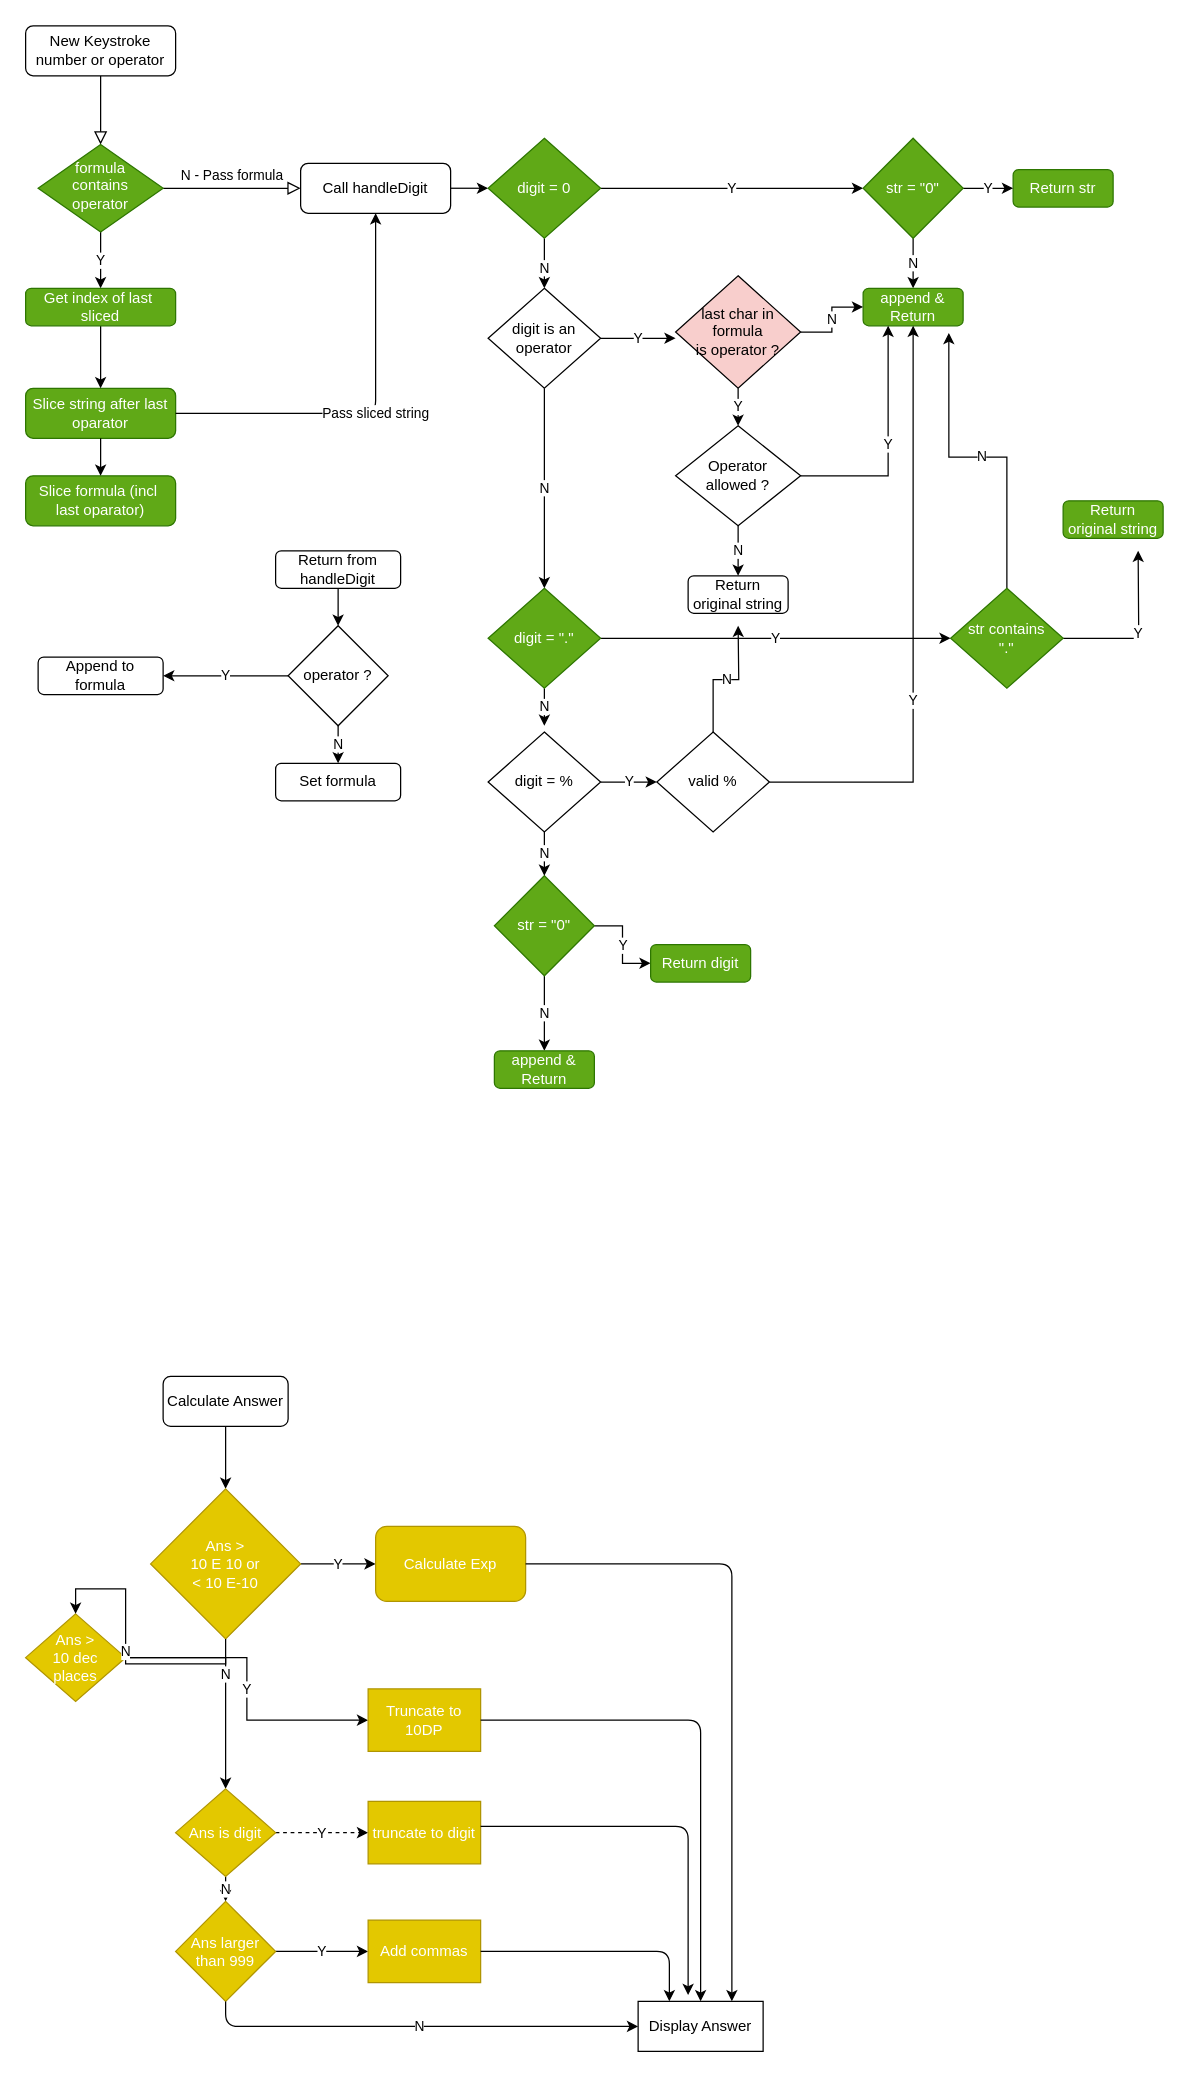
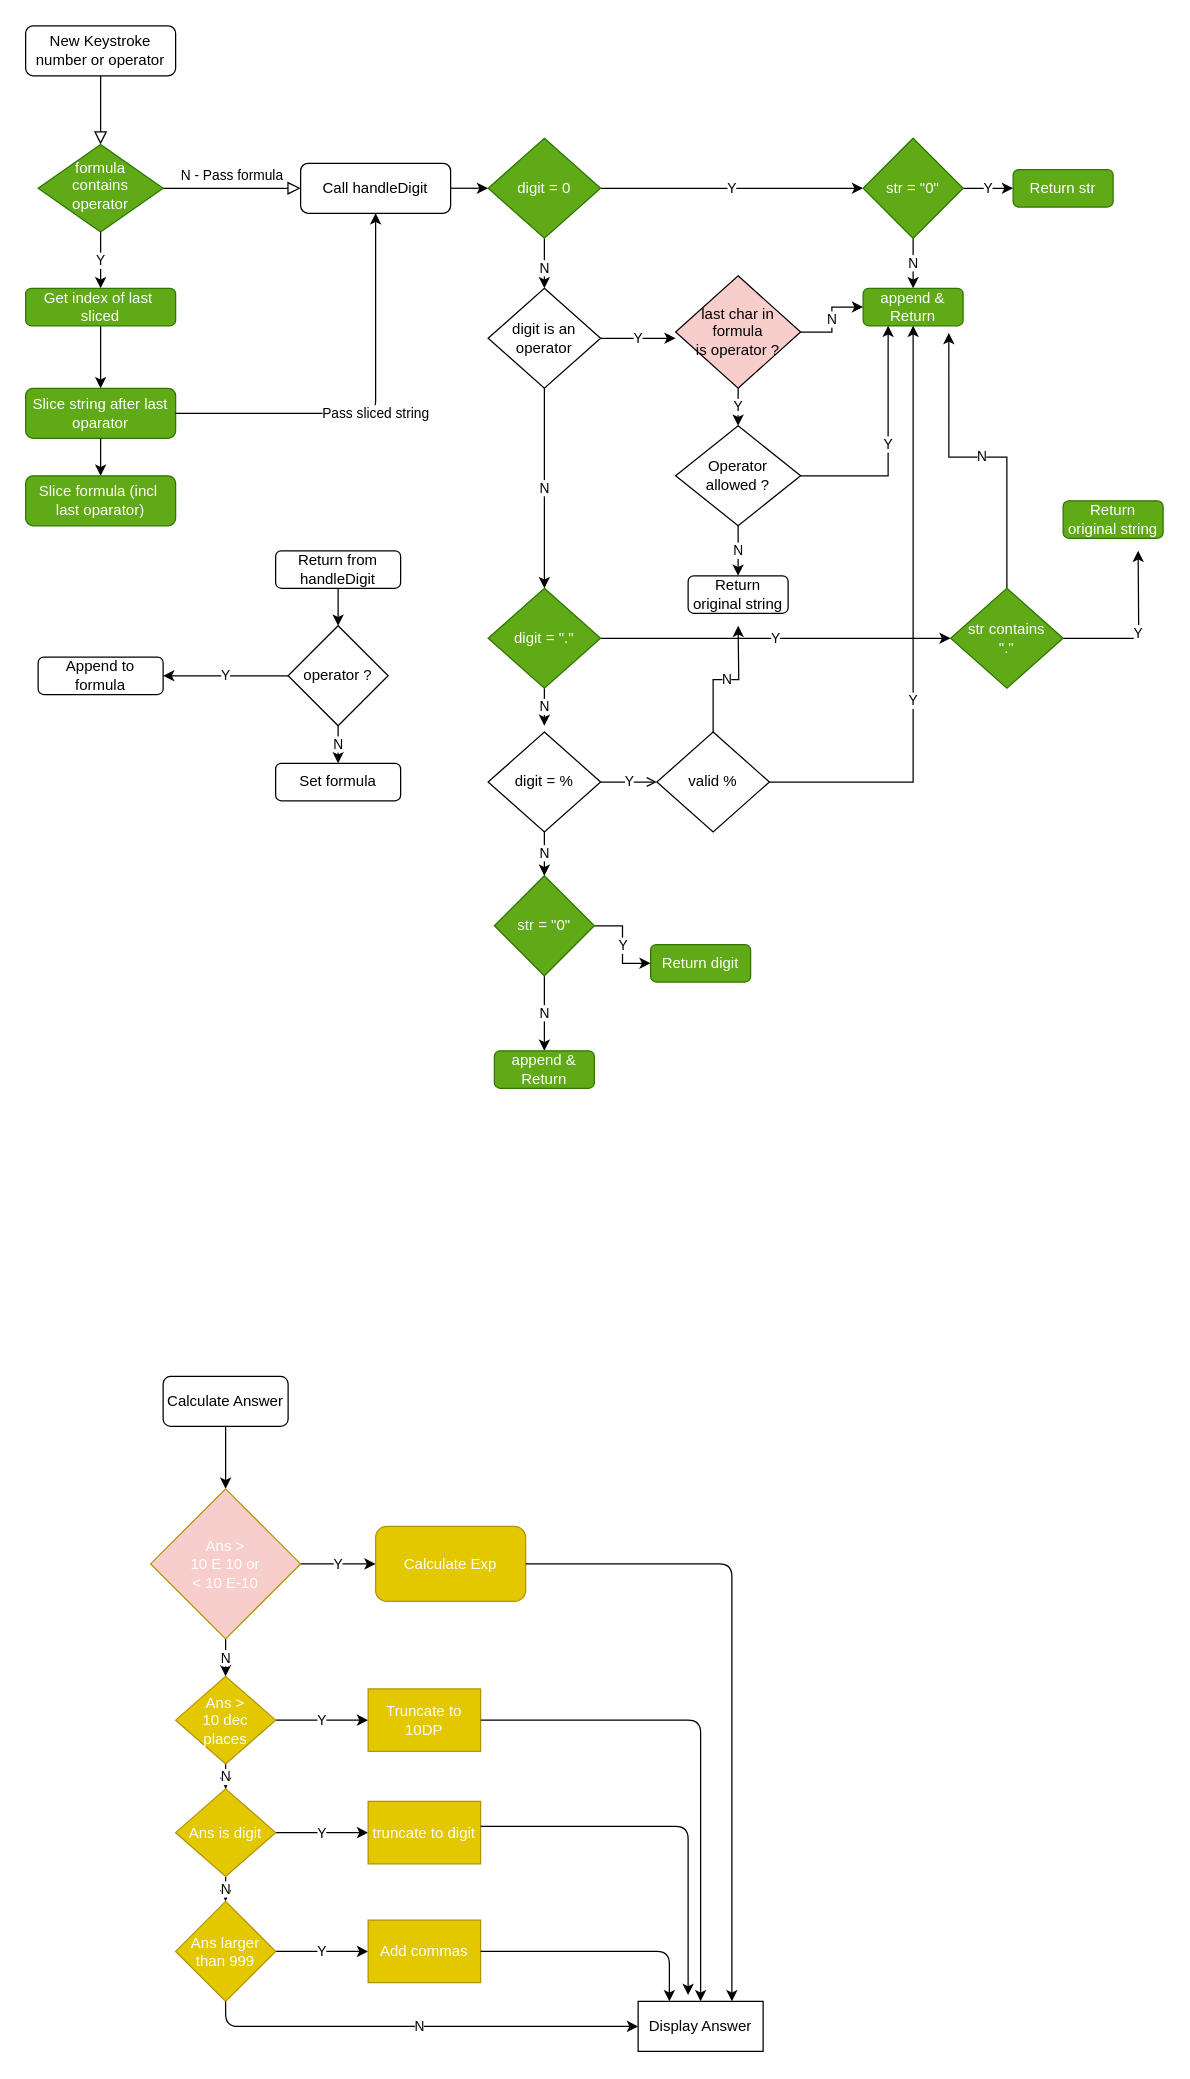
- <mxCell id="76" value="Y" style="edgeStyle=orthogonalEdgeStyle;rounded=0;orthogonalLoop=1;jettySize=auto;html=1;entryX=0;entryY=0.5;entryDx=0;entryDy=0;" edge="1" parent="1" source="77" target="80"><mxGeometry relative="1" as="geometry" /></mxCell>
+ <mxCell id="76" value="Y" style="edgeStyle=orthogonalEdgeStyle;rounded=0;orthogonalLoop=1;jettySize=auto;html=1;entryX=0;entryY=0.5;entryDx=0;entryDy=0;endArrow=open;" edge="1" parent="1" source="77" target="80"><mxGeometry relative="1" as="geometry" /></mxCell>
- <mxCell id="45" value="Ans &amp;gt; &lt;br&gt;10 E 10 or &lt;br&gt;&amp;lt; 10 E-10" style="rhombus;whiteSpace=wrap;html=1;fillColor=#e3c800;strokeColor=#B09500;fontColor=#ffffff;" vertex="1" parent="1"><mxGeometry x="120" y="1190.5" width="120" height="120" as="geometry" /></mxCell>
+ <mxCell id="45" value="Ans &amp;gt; &lt;br&gt;10 E 10 or &lt;br&gt;&amp;lt; 10 E-10" style="rhombus;whiteSpace=wrap;html=1;fillColor=#f8cecc;strokeColor=#B09500;fontColor=#ffffff;" vertex="1" parent="1"><mxGeometry x="120" y="1190.5" width="120" height="120" as="geometry" /></mxCell>
- <mxCell id="50" value="Ans &amp;gt; &lt;br&gt;10 dec &lt;br&gt;places" style="rhombus;whiteSpace=wrap;html=1;fillColor=#e3c800;strokeColor=#B09500;fontColor=#ffffff;" vertex="1" parent="1"><mxGeometry x="20" y="1290.5" width="80" height="70" as="geometry" /></mxCell>
+ <mxCell id="50" value="Ans &amp;gt; &lt;br&gt;10 dec &lt;br&gt;places" style="rhombus;whiteSpace=wrap;html=1;fillColor=#e3c800;strokeColor=#B09500;fontColor=#ffffff;" vertex="1" parent="1"><mxGeometry x="140" y="1340.5" width="80" height="70" as="geometry" /></mxCell>
- <mxCell id="61" value="Y" style="edgeStyle=orthogonalEdgeStyle;rounded=0;orthogonalLoop=1;jettySize=auto;html=1;entryX=0;entryY=0.5;entryDx=0;entryDy=0;dashed=1;" edge="1" parent="1" source="62" target="63"><mxGeometry relative="1" as="geometry"><mxPoint x="290" y="1470.5" as="targetPoint" /></mxGeometry></mxCell>
+ <mxCell id="61" value="Y" style="edgeStyle=orthogonalEdgeStyle;rounded=0;orthogonalLoop=1;jettySize=auto;html=1;entryX=0;entryY=0.5;entryDx=0;entryDy=0;" edge="1" parent="1" source="62" target="63"><mxGeometry relative="1" as="geometry"><mxPoint x="290" y="1470.5" as="targetPoint" /></mxGeometry></mxCell>
